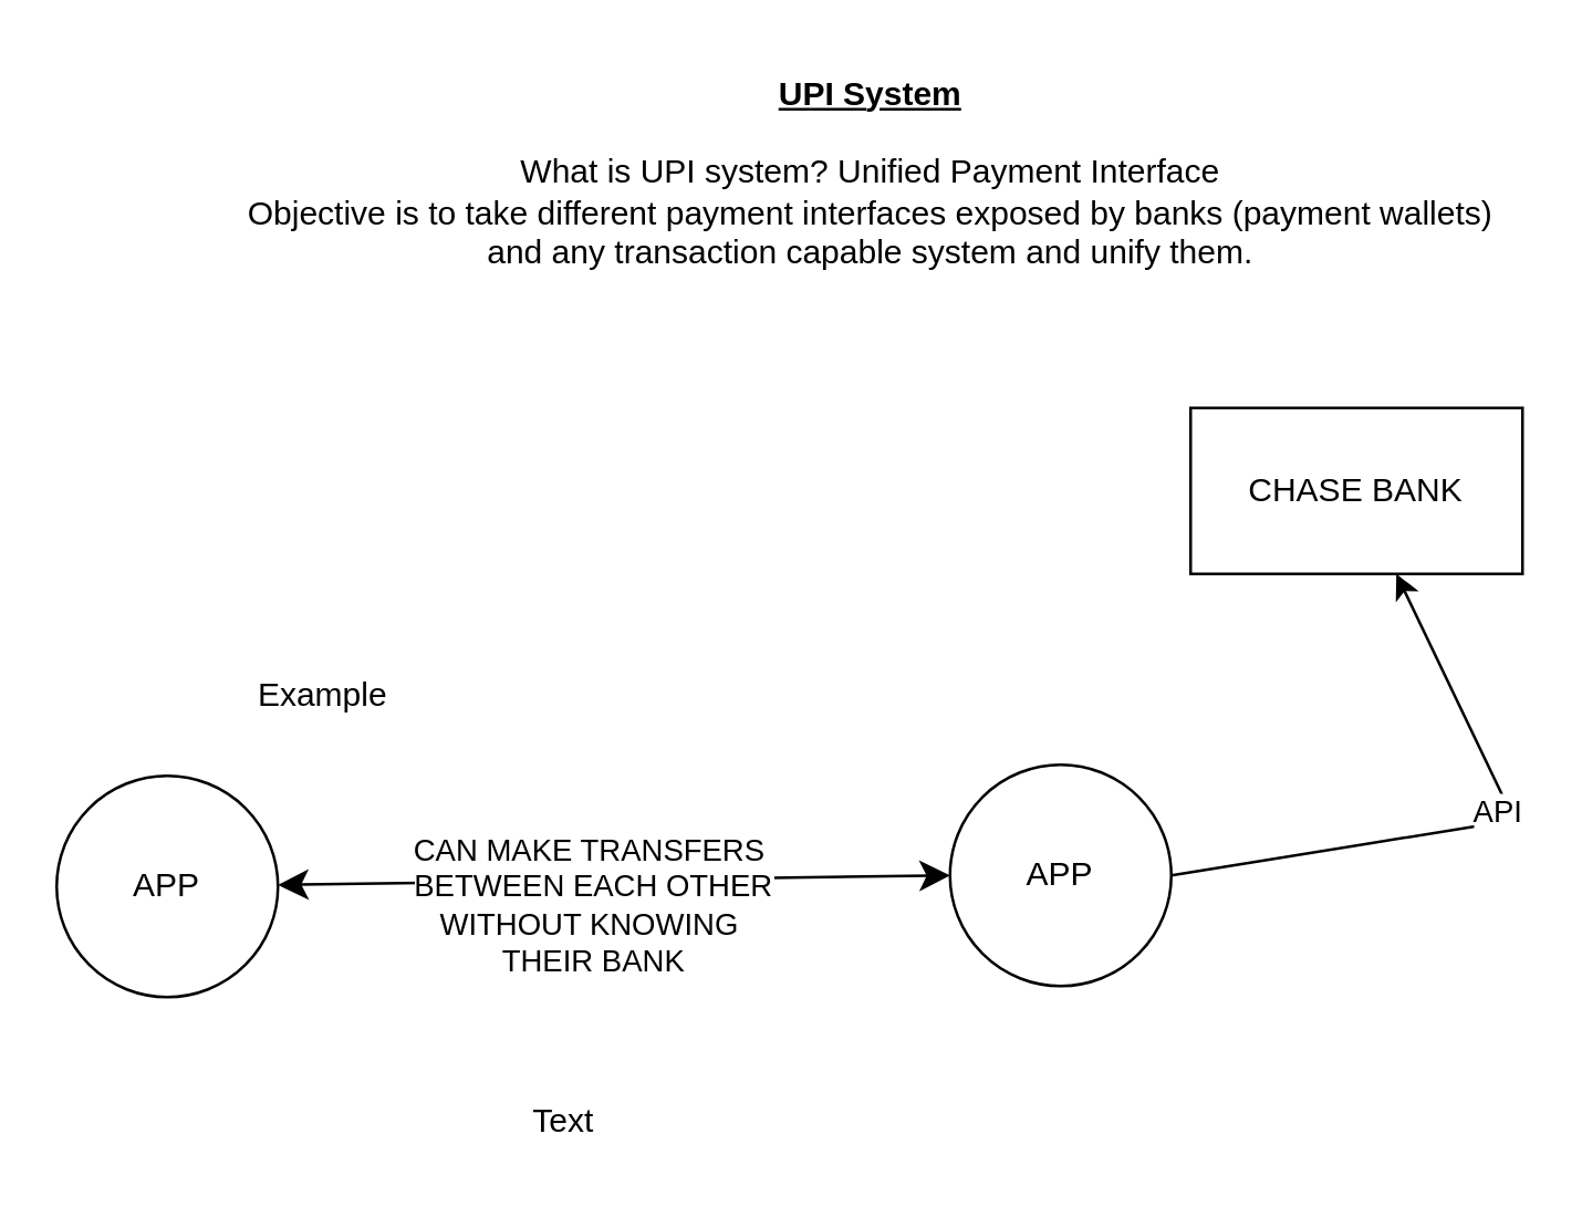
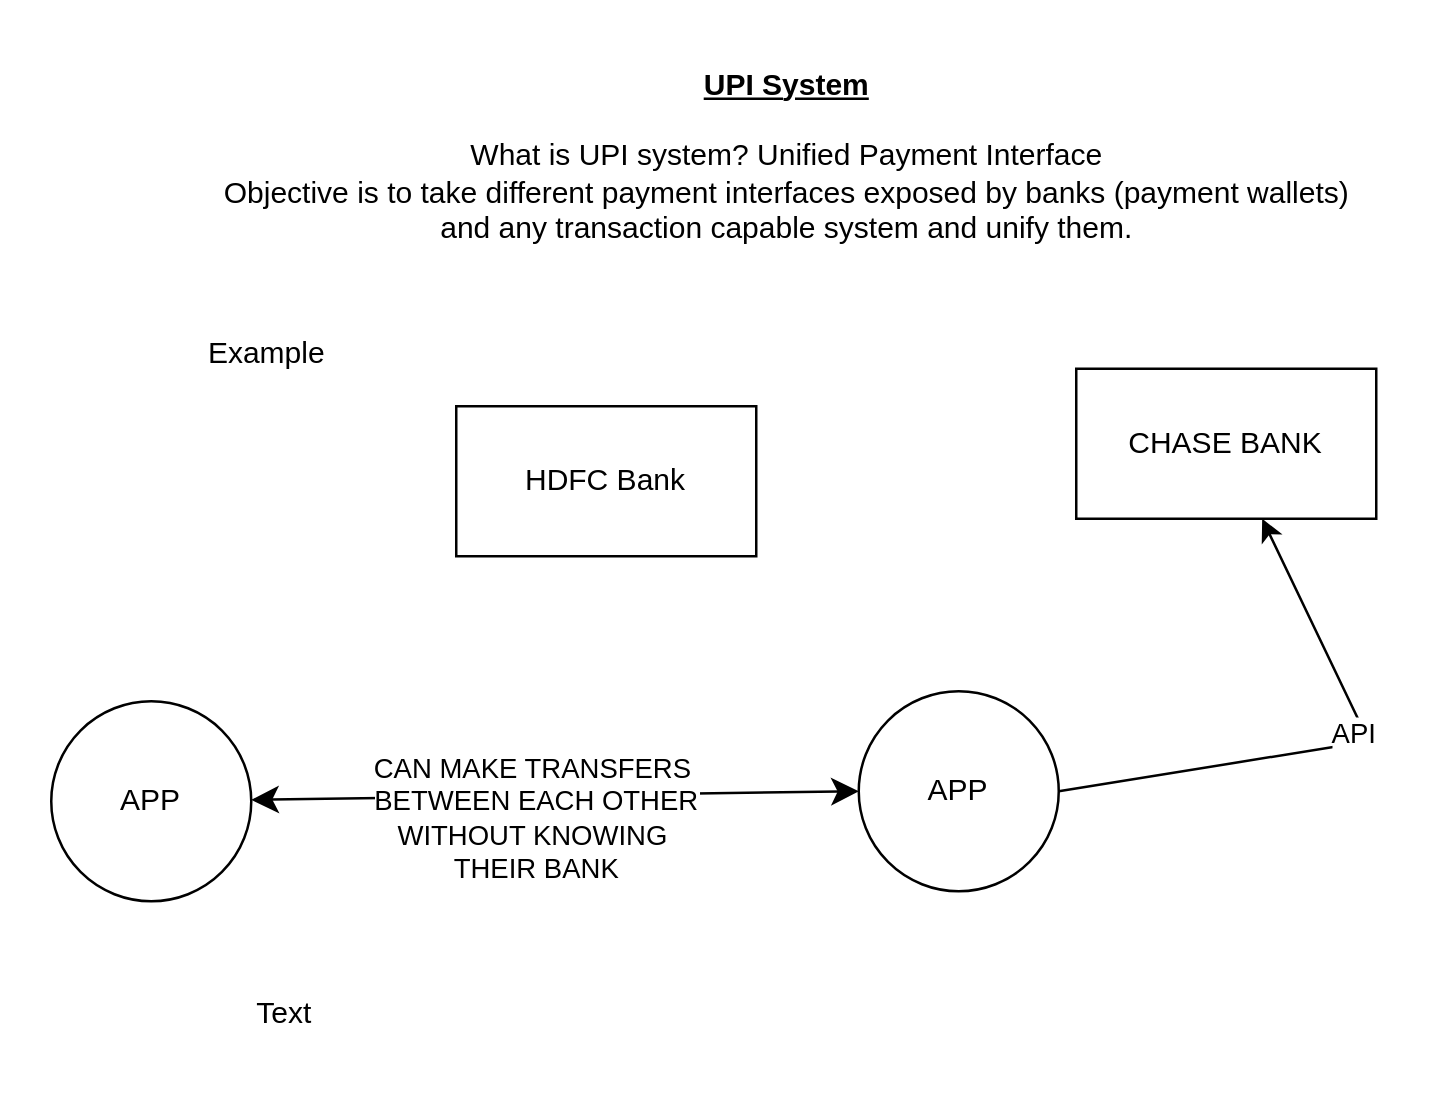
+ <mxCell id="4" value="HDFC Bank" style="whiteSpace=wrap;html=1;" vertex="1" parent="1"><mxGeometry x="182" y="162" width="120" height="60" as="geometry" /></mxCell>
- <mxCell id="3" value="Example" style="text;html=1;align=center;verticalAlign=middle;resizable=0;points=[];autosize=1;strokeColor=none;fillColor=none;" vertex="1" parent="1"><mxGeometry x="83" y="238" width="65" height="26" as="geometry" /></mxCell>
+ <mxCell id="3" value="Example" style="text;html=1;align=center;verticalAlign=middle;resizable=0;points=[];autosize=1;strokeColor=none;fillColor=none;" vertex="1" parent="1"><mxGeometry x="73" y="128" width="65" height="26" as="geometry" /></mxCell>
- <mxCell id="12" value="Text" style="text;html=1;align=center;verticalAlign=middle;resizable=0;points=[];autosize=1;strokeColor=none;fillColor=none;" vertex="1" parent="1"><mxGeometry x="183" y="392" width="40" height="26" as="geometry" /></mxCell>
+ <mxCell id="12" value="Text" style="text;html=1;align=center;verticalAlign=middle;resizable=0;points=[];autosize=1;strokeColor=none;fillColor=none;" vertex="1" parent="1"><mxGeometry x="93" y="392" width="40" height="26" as="geometry" /></mxCell>
